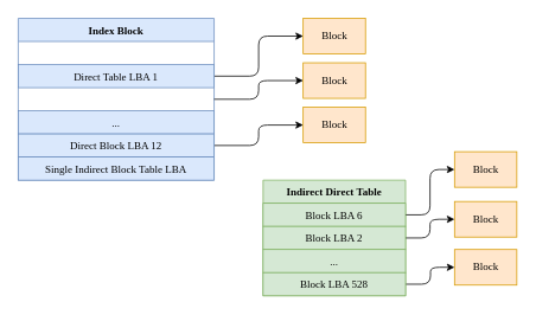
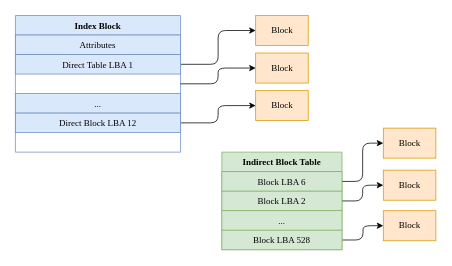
+ <mxCell id="17" value="Attributes" style="text;strokeColor=#6c8ebf;fillColor=#dae8fc;align=center;verticalAlign=top;spacingLeft=4;spacingRight=4;overflow=hidden;rotatable=1;points=[[0,0.5],[1,0.5]];portConstraint=eastwest;fontFamily=Verdana;movable=1;resizable=1;deletable=1;editable=1;connectable=1;container=0;" parent="2" vertex="1"><mxGeometry y="26" width="220" height="26" as="geometry" /></mxCell>
- <mxCell id="21" value="Single Indirect Block Table LBA" style="text;strokeColor=#6c8ebf;fillColor=#dae8fc;align=center;verticalAlign=top;spacingLeft=4;spacingRight=4;overflow=hidden;rotatable=1;points=[[0,0.5],[1,0.5]];portConstraint=eastwest;fontFamily=Verdana;movable=1;resizable=1;deletable=1;editable=1;connectable=1;container=0;" parent="2" vertex="1"><mxGeometry y="156" width="220" height="26" as="geometry" /></mxCell>
- <mxCell id="12" value="Indirect Direct Table" style="swimlane;fontStyle=1;align=center;verticalAlign=top;childLayout=stackLayout;horizontal=1;startSize=26;horizontalStack=0;resizeParent=1;resizeParentMax=0;resizeLast=0;collapsible=1;marginBottom=0;strokeColor=#82b366;fontFamily=Verdana;fillColor=#d5e8d4;movable=1;resizable=1;rotatable=1;deletable=1;editable=1;connectable=1;container=0;" parent="2" vertex="1"><mxGeometry x="275" y="182" width="160" height="130" as="geometry" /></mxCell>
+ <mxCell id="12" value="Indirect Block Table" style="swimlane;fontStyle=1;align=center;verticalAlign=top;childLayout=stackLayout;horizontal=1;startSize=26;horizontalStack=0;resizeParent=1;resizeParentMax=0;resizeLast=0;collapsible=1;marginBottom=0;strokeColor=#82b366;fontFamily=Verdana;fillColor=#d5e8d4;movable=1;resizable=1;rotatable=1;deletable=1;editable=1;connectable=1;container=0;" parent="2" vertex="1"><mxGeometry x="275" y="182" width="160" height="130" as="geometry" /></mxCell>
